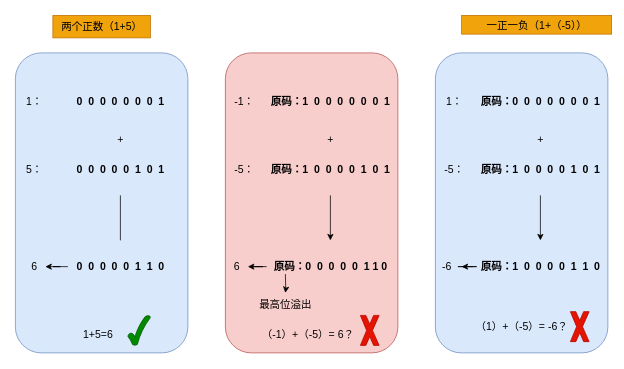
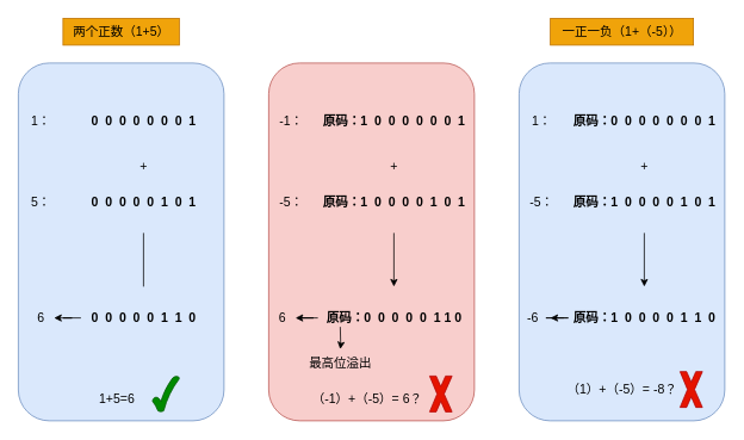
- <mxCell id="24" value="&lt;font style=&quot;font-size: 14px;&quot;&gt;一正一负（1+（-5））&lt;/font&gt;" style="text;html=1;align=center;verticalAlign=middle;resizable=0;points=[];autosize=1;strokeColor=#BD7000;fillColor=#f0a30a;fontSize=14;fontColor=#000000;" parent="1" vertex="1"><mxGeometry x="615" y="20" width="200" height="25" as="geometry" /></mxCell>
+ <mxCell id="24" value="&lt;font style=&quot;font-size: 14px;&quot;&gt;一正一负（1+（-5））&lt;/font&gt;" style="text;html=1;align=center;verticalAlign=middle;resizable=0;points=[];autosize=1;strokeColor=#BD7000;fillColor=#f0a30a;fontSize=14;fontColor=#000000;" parent="1" vertex="1"><mxGeometry x="615" y="20" width="160" height="30" as="geometry" /></mxCell>
- <mxCell id="39" value="（1）+（-5）= -6？" style="text;html=1;align=center;verticalAlign=middle;resizable=0;points=[];autosize=1;strokeColor=none;fillColor=none;fontSize=14;" parent="1" vertex="1"><mxGeometry x="620" y="420" width="150" height="30" as="geometry" /></mxCell>
+ <mxCell id="39" value="（1）+（-5）= -8？" style="text;html=1;align=center;verticalAlign=middle;resizable=0;points=[];autosize=1;strokeColor=none;fillColor=none;fontSize=14;" parent="1" vertex="1"><mxGeometry x="620" y="420" width="150" height="30" as="geometry" /></mxCell>
